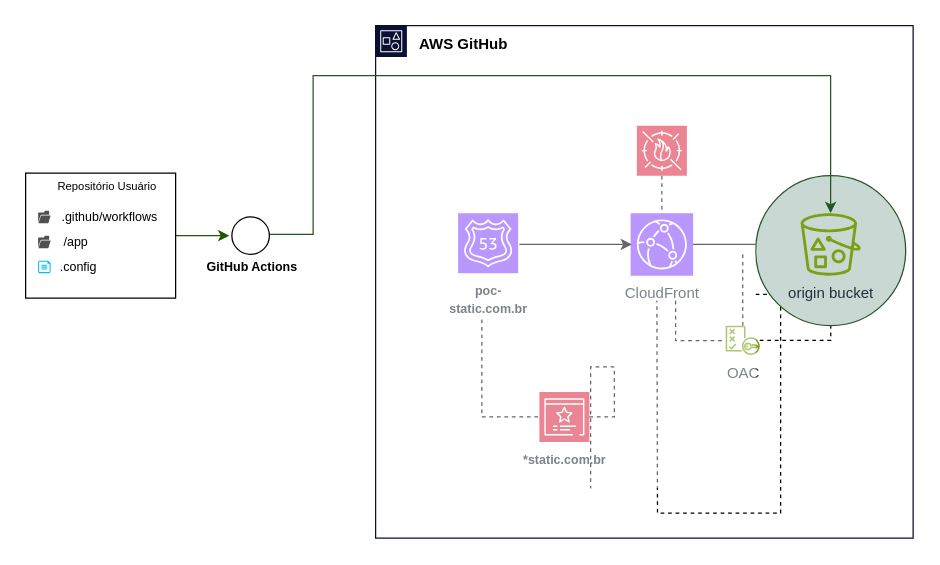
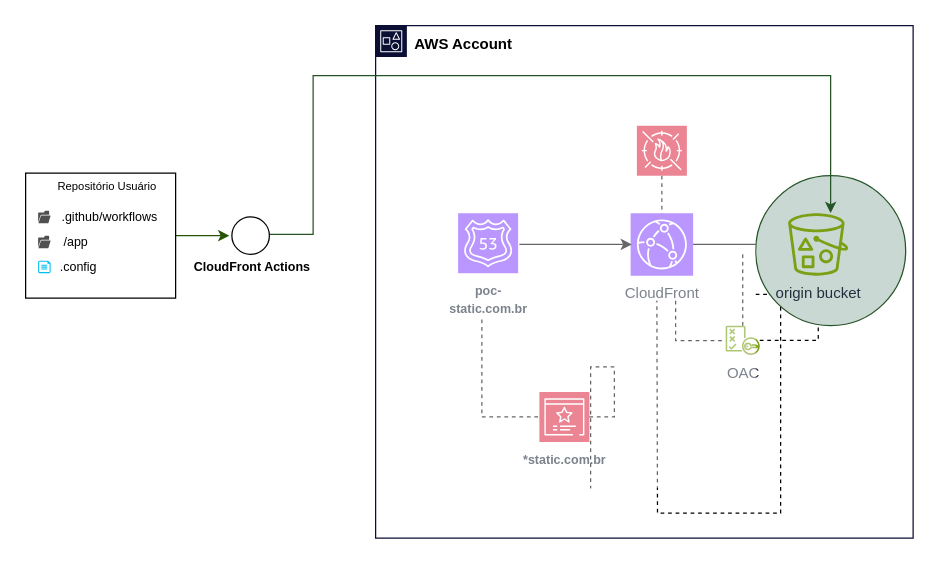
- <mxCell id="18" value="&lt;b&gt;AWS GitHub&lt;/b&gt;" style="text;html=1;align=center;verticalAlign=middle;resizable=0;points=[];autosize=1;strokeColor=none;fillColor=none;" parent="2" vertex="1"><mxGeometry x="20" width="100" height="30" as="geometry" /></mxCell>
+ <mxCell id="18" value="&lt;b&gt;AWS Account&lt;/b&gt;" style="text;html=1;align=center;verticalAlign=middle;resizable=0;points=[];autosize=1;strokeColor=none;fillColor=none;" parent="2" vertex="1"><mxGeometry x="20" width="100" height="30" as="geometry" /></mxCell>
- <mxCell id="17" value="origin bucket" style="sketch=0;outlineConnect=0;fontColor=#232F3E;gradientColor=none;fillColor=#7AA116;strokeColor=none;dashed=0;verticalLabelPosition=bottom;verticalAlign=top;align=center;html=1;fontSize=12;fontStyle=0;aspect=fixed;pointerEvents=1;shape=mxgraph.aws4.bucket_with_objects;" parent="2" vertex="1"><mxGeometry x="340" y="150" width="48.08" height="50" as="geometry" /></mxCell>
+ <mxCell id="17" value="origin bucket" style="sketch=0;outlineConnect=0;fontColor=#232F3E;gradientColor=none;fillColor=#7AA116;strokeColor=none;dashed=0;verticalLabelPosition=bottom;verticalAlign=top;align=center;html=1;fontSize=12;fontStyle=0;aspect=fixed;pointerEvents=1;shape=mxgraph.aws4.bucket_with_objects;" parent="2" vertex="1"><mxGeometry x="330" y="150" width="48.08" height="50" as="geometry" /></mxCell>
- <mxCell id="34" value="&lt;b&gt;&lt;font style=&quot;font-size: 10px;&quot;&gt;GitHub Actions&lt;/font&gt;&lt;/b&gt;" style="text;html=1;align=center;verticalAlign=middle;resizable=0;points=[];autosize=1;strokeColor=none;fillColor=none;" parent="1" vertex="1"><mxGeometry x="150.5" y="198" width="100" height="30" as="geometry" /></mxCell>
+ <mxCell id="34" value="&lt;b&gt;&lt;font style=&quot;font-size: 10px;&quot;&gt;CloudFront Actions&lt;/font&gt;&lt;/b&gt;" style="text;html=1;align=center;verticalAlign=middle;resizable=0;points=[];autosize=1;strokeColor=none;fillColor=none;" parent="1" vertex="1"><mxGeometry x="150.5" y="198" width="100" height="30" as="geometry" /></mxCell>
